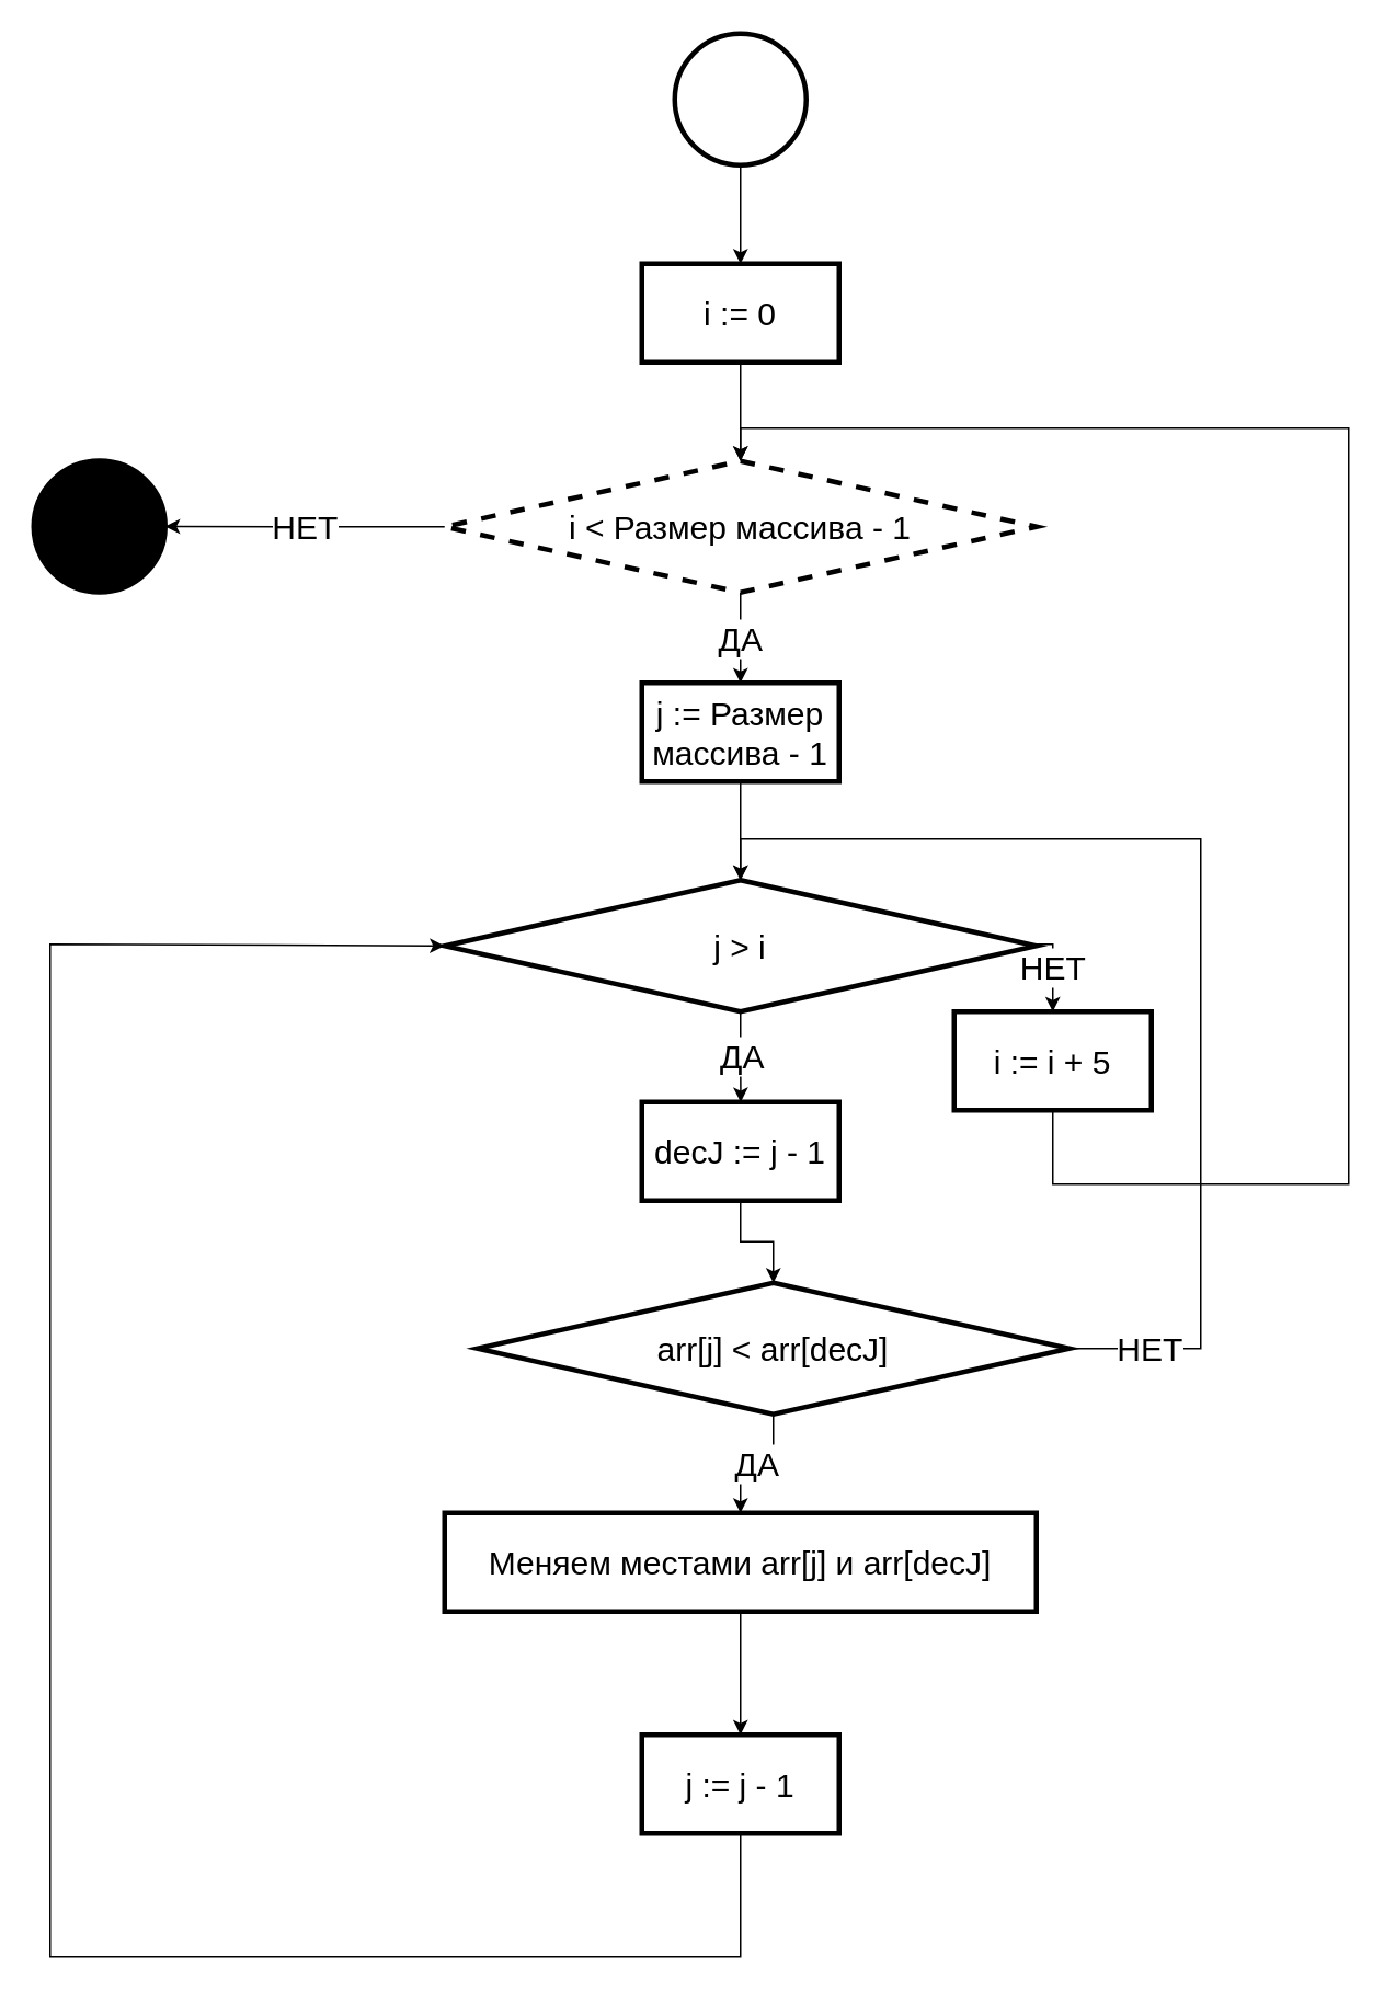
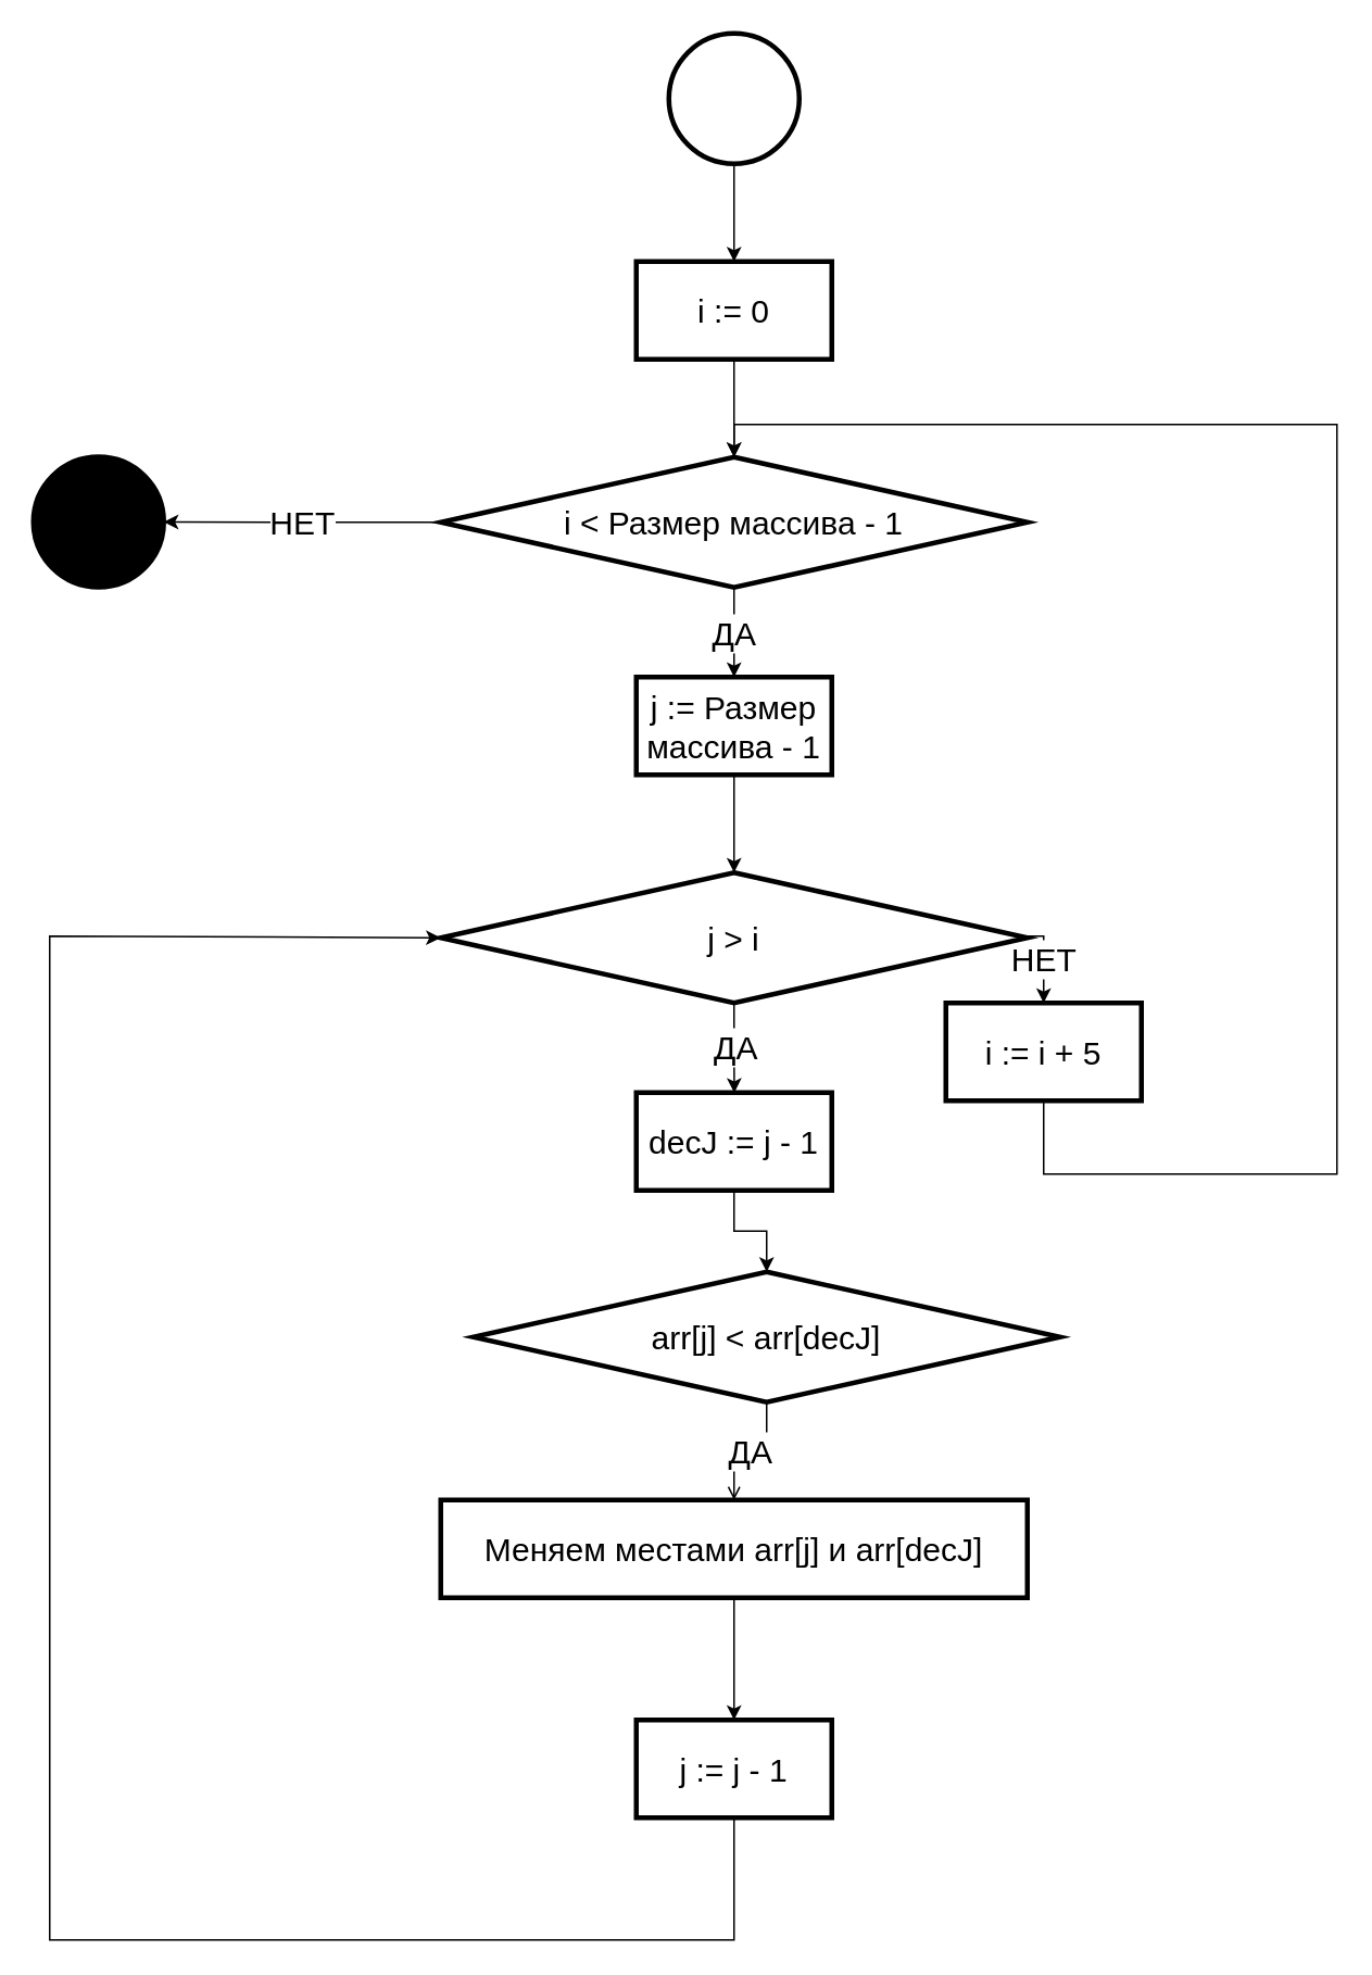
- <mxCell id="7" value="&lt;font style=&quot;font-size: 20px&quot;&gt;i &amp;lt; Размер массива - 1&lt;/font&gt;" style="rhombus;whiteSpace=wrap;html=1;strokeWidth=3;dashed=1;" parent="1" vertex="1"><mxGeometry x="270" y="280" width="360" height="80" as="geometry" /></mxCell>
+ <mxCell id="7" value="&lt;font style=&quot;font-size: 20px&quot;&gt;i &amp;lt; Размер массива - 1&lt;/font&gt;" style="rhombus;whiteSpace=wrap;html=1;strokeWidth=3;" parent="1" vertex="1"><mxGeometry x="270" y="280" width="360" height="80" as="geometry" /></mxCell>
- <mxCell id="21" value="НЕТ" style="edgeStyle=orthogonalEdgeStyle;rounded=0;orthogonalLoop=1;jettySize=auto;html=1;entryX=0.5;entryY=0;entryDx=0;entryDy=0;fontSize=20;fontColor=#000000;" parent="1" source="22" target="14" edge="1"><mxGeometry x="-0.86" relative="1" as="geometry"><Array as="points"><mxPoint x="730" y="820" /><mxPoint x="730" y="510" /><mxPoint x="450" y="510" /></Array><mxPoint as="offset" /></mxGeometry></mxCell>
- <mxCell id="20" value="ДА" style="edgeStyle=orthogonalEdgeStyle;rounded=0;orthogonalLoop=1;jettySize=auto;html=1;entryX=0.5;entryY=0;entryDx=0;entryDy=0;fontSize=20;fontColor=#000000;" parent="1" source="22" target="24" edge="1"><mxGeometry relative="1" as="geometry" /></mxCell>
+ <mxCell id="20" value="ДА" style="edgeStyle=orthogonalEdgeStyle;rounded=0;orthogonalLoop=1;jettySize=auto;html=1;entryX=0.5;entryY=0;entryDx=0;entryDy=0;fontSize=20;fontColor=#000000;endArrow=open;" parent="1" source="22" target="24" edge="1"><mxGeometry relative="1" as="geometry" /></mxCell>
